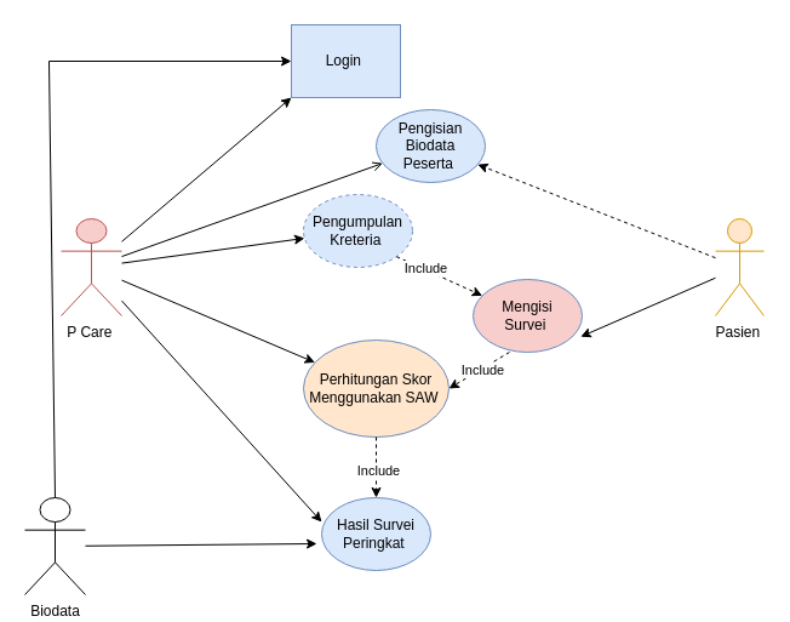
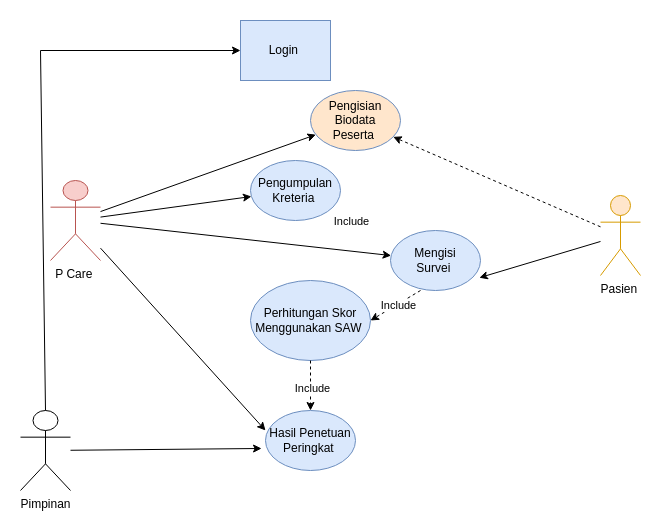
- <mxCell id="4" value="Pengisian Biodata Peserta&amp;nbsp;" style="ellipse;whiteSpace=wrap;html=1;fillColor=#dae8fc;strokeColor=#6c8ebf;" vertex="1" parent="1"><mxGeometry x="310" y="90" width="90" height="60" as="geometry" /></mxCell>
+ <mxCell id="4" value="Pengisian Biodata Peserta&amp;nbsp;" style="ellipse;whiteSpace=wrap;html=1;fillColor=#ffe6cc;strokeColor=#6c8ebf;" vertex="1" parent="1"><mxGeometry x="310" y="90" width="90" height="60" as="geometry" /></mxCell>
- <mxCell id="11" value="" style="endArrow=open;html=1;rounded=0;" edge="1" parent="1" source="2" target="4"><mxGeometry width="50" height="50" relative="1" as="geometry"><mxPoint x="360" y="250" as="sourcePoint" /><mxPoint x="410" y="200" as="targetPoint" /></mxGeometry></mxCell>
+ <mxCell id="11" value="" style="endArrow=classic;html=1;rounded=0;" edge="1" parent="1" source="2" target="4"><mxGeometry width="50" height="50" relative="1" as="geometry"><mxPoint x="360" y="250" as="sourcePoint" /><mxPoint x="410" y="200" as="targetPoint" /></mxGeometry></mxCell>
- <mxCell id="12" value="" style="endArrow=classic;html=1;rounded=0;entryX=0;entryY=1;entryDx=0;entryDy=0;" edge="1" parent="1" source="2" target="3"><mxGeometry width="50" height="50" relative="1" as="geometry"><mxPoint x="360" y="250" as="sourcePoint" /><mxPoint x="410" y="200" as="targetPoint" /></mxGeometry></mxCell>
+ <mxCell id="12" value="" style="endArrow=classic;html=1;rounded=0;" edge="1" parent="1" source="2" target="7"><mxGeometry width="50" height="50" relative="1" as="geometry"><mxPoint x="360" y="250" as="sourcePoint" /><mxPoint x="410" y="200" as="targetPoint" /></mxGeometry></mxCell>
- <mxCell id="5" value="Pengumpulan Kreteria&amp;nbsp;" style="ellipse;whiteSpace=wrap;html=1;fillColor=#dae8fc;strokeColor=#6c8ebf;dashed=1;" vertex="1" parent="1"><mxGeometry x="250" y="160" width="90" height="60" as="geometry" /></mxCell>
+ <mxCell id="5" value="Pengumpulan Kreteria&amp;nbsp;" style="ellipse;whiteSpace=wrap;html=1;fillColor=#dae8fc;strokeColor=#6c8ebf;" vertex="1" parent="1"><mxGeometry x="250" y="160" width="90" height="60" as="geometry" /></mxCell>
- <mxCell id="9" value="Pasien&amp;nbsp;" style="shape=umlActor;verticalLabelPosition=bottom;verticalAlign=top;html=1;outlineConnect=0;fillColor=#ffe6cc;strokeColor=#d79b00;" vertex="1" parent="1"><mxGeometry x="590" y="180" width="40" height="80" as="geometry" /></mxCell>
+ <mxCell id="9" value="Pasien&amp;nbsp;" style="shape=umlActor;verticalLabelPosition=bottom;verticalAlign=top;html=1;outlineConnect=0;fillColor=#ffe6cc;strokeColor=#d79b00;" vertex="1" parent="1"><mxGeometry x="600" y="195" width="40" height="80" as="geometry" /></mxCell>
- <mxCell id="20" value="" style="endArrow=classic;html=1;rounded=0;exitX=1;exitY=1;exitDx=0;exitDy=0;dashed=1;" edge="1" parent="1" source="5" target="7"><mxGeometry relative="1" as="geometry"><mxPoint x="340" y="220" as="sourcePoint" /><mxPoint x="440" y="220" as="targetPoint" /></mxGeometry></mxCell>
- <mxCell id="7" value="Mengisi &lt;br&gt;Survei&amp;nbsp;" style="ellipse;whiteSpace=wrap;html=1;fillColor=#f8cecc;strokeColor=#6c8ebf;" vertex="1" parent="1"><mxGeometry x="390" y="230" width="90" height="60" as="geometry" /></mxCell>
+ <mxCell id="7" value="Mengisi &lt;br&gt;Survei&amp;nbsp;" style="ellipse;whiteSpace=wrap;html=1;fillColor=#dae8fc;strokeColor=#6c8ebf;" vertex="1" parent="1"><mxGeometry x="390" y="230" width="90" height="60" as="geometry" /></mxCell>
- <mxCell id="14" value="" style="endArrow=classic;html=1;rounded=0;" edge="1" parent="1" source="2" target="6"><mxGeometry width="50" height="50" relative="1" as="geometry"><mxPoint x="120" y="231" as="sourcePoint" /><mxPoint x="261" y="207" as="targetPoint" /></mxGeometry></mxCell>
- <mxCell id="6" value="Perhitungan Skor Menggunakan SAW&amp;nbsp;" style="ellipse;whiteSpace=wrap;html=1;fillColor=#ffe6cc;strokeColor=#6c8ebf;" vertex="1" parent="1"><mxGeometry x="250" y="280" width="120" height="80" as="geometry" /></mxCell>
+ <mxCell id="6" value="Perhitungan Skor Menggunakan SAW&amp;nbsp;" style="ellipse;whiteSpace=wrap;html=1;fillColor=#dae8fc;strokeColor=#6c8ebf;" vertex="1" parent="1"><mxGeometry x="250" y="280" width="120" height="80" as="geometry" /></mxCell>
- <mxCell id="8" value="Hasil Survei Peringkat&amp;nbsp;" style="ellipse;whiteSpace=wrap;html=1;fillColor=#dae8fc;strokeColor=#6c8ebf;" vertex="1" parent="1"><mxGeometry x="265" y="410" width="90" height="60" as="geometry" /></mxCell>
+ <mxCell id="8" value="Hasil Penetuan Peringkat&amp;nbsp;" style="ellipse;whiteSpace=wrap;html=1;fillColor=#dae8fc;strokeColor=#6c8ebf;" vertex="1" parent="1"><mxGeometry x="265" y="410" width="90" height="60" as="geometry" /></mxCell>
- <mxCell id="10" value="Biodata" style="shape=umlActor;verticalLabelPosition=bottom;verticalAlign=top;html=1;outlineConnect=0;" vertex="1" parent="1"><mxGeometry x="20" y="410" width="50" height="80" as="geometry" /></mxCell>
+ <mxCell id="10" value="Pimpinan" style="shape=umlActor;verticalLabelPosition=bottom;verticalAlign=top;html=1;outlineConnect=0;" vertex="1" parent="1"><mxGeometry x="20" y="410" width="50" height="80" as="geometry" /></mxCell>
